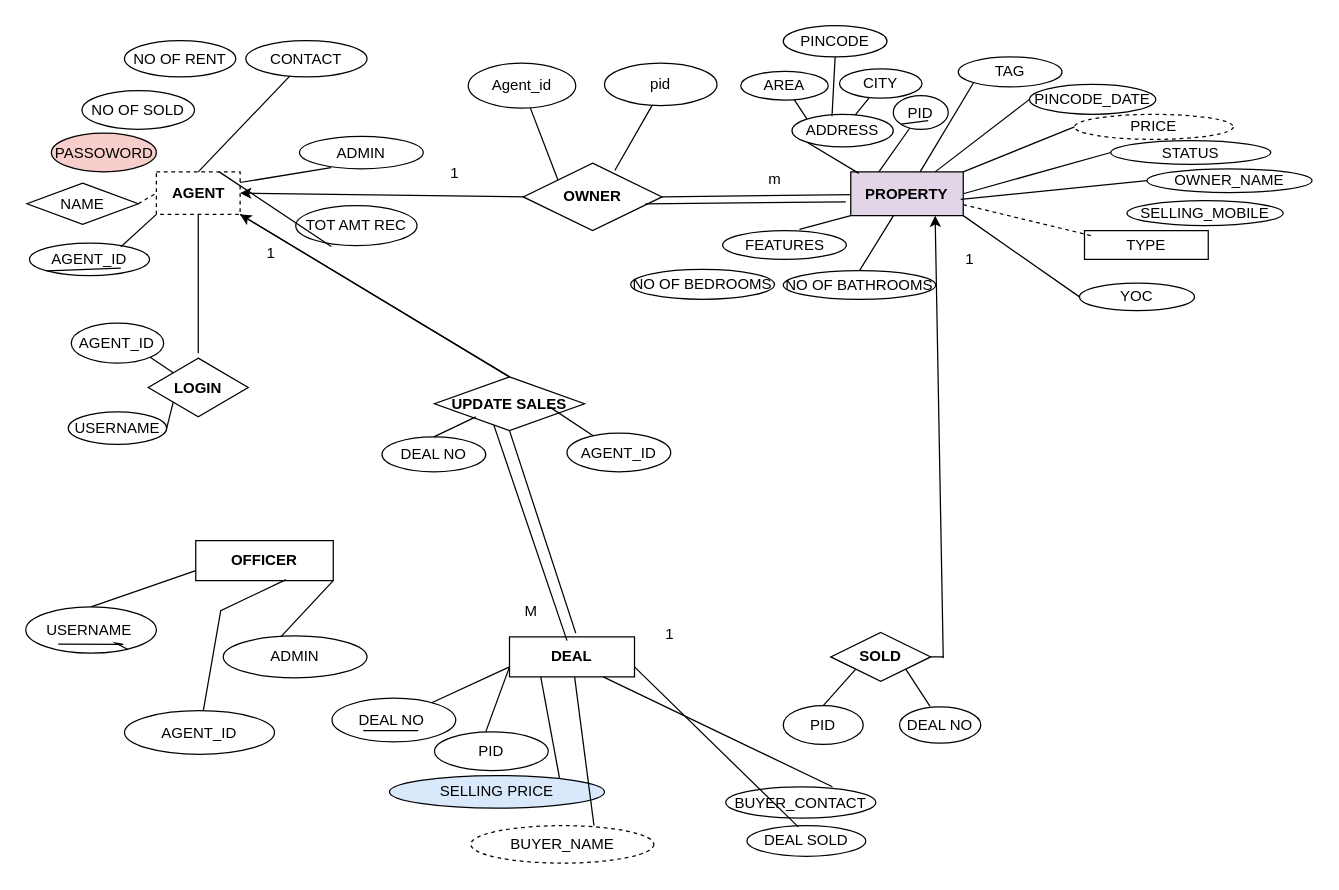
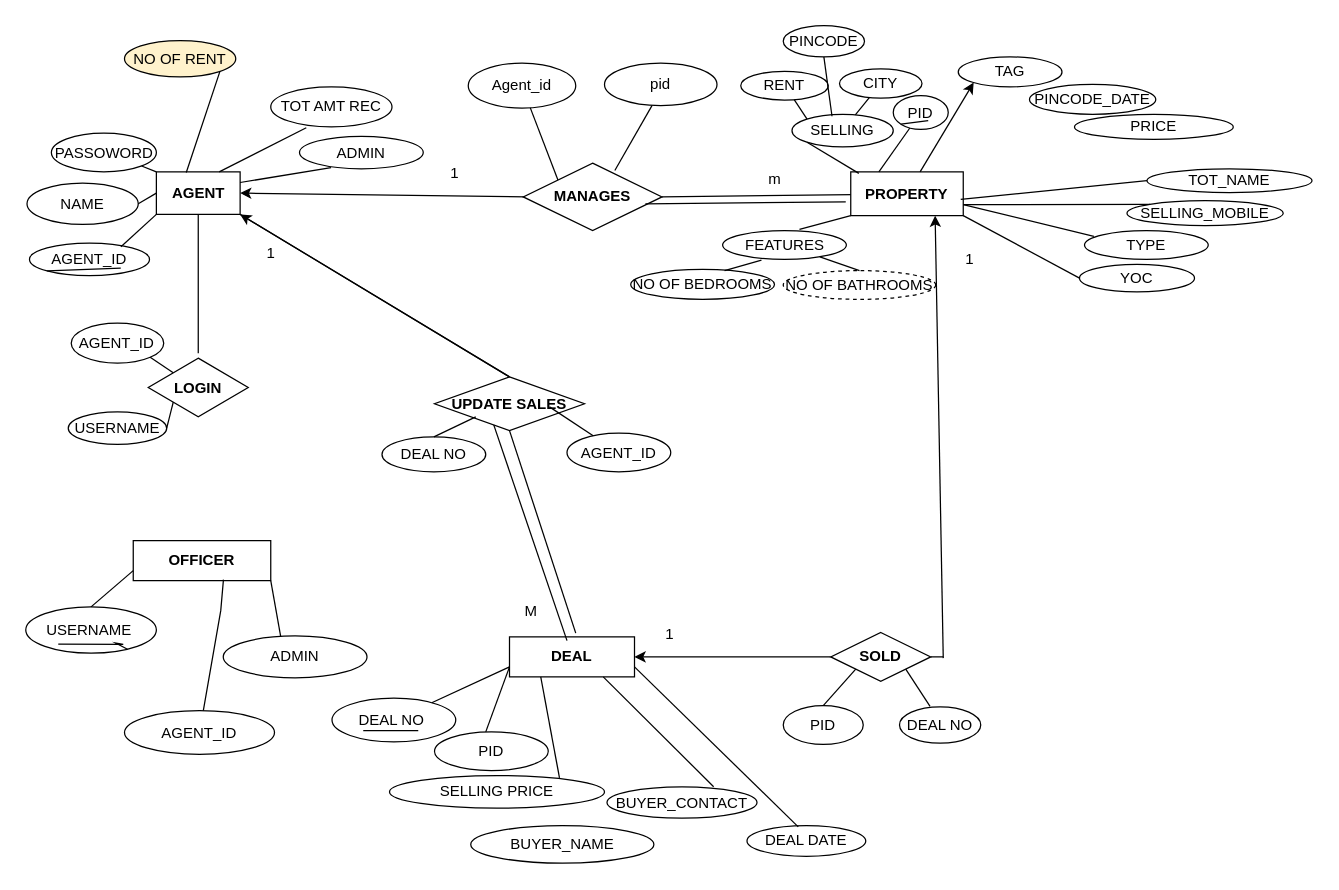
- <mxCell id="34" value="PINCODE" style="ellipse;whiteSpace=wrap;html=1;" vertex="1" parent="1"><mxGeometry x="626" y="20" width="83" height="25" as="geometry" /></mxCell>
+ <mxCell id="34" value="PINCODE" style="ellipse;whiteSpace=wrap;html=1;" vertex="1" parent="1"><mxGeometry x="626" y="20" width="65" height="25" as="geometry" /></mxCell>
- <mxCell id="5" value="NO OF RENT" style="ellipse;whiteSpace=wrap;html=1;" vertex="1" parent="1"><mxGeometry x="99" y="32" width="89" height="29" as="geometry" /></mxCell>
+ <mxCell id="5" value="NO OF RENT" style="ellipse;whiteSpace=wrap;html=1;fillColor=#fff2cc;" vertex="1" parent="1"><mxGeometry x="99" y="32" width="89" height="29" as="geometry" /></mxCell>
- <mxCell id="10" value="CONTACT" style="ellipse;whiteSpace=wrap;html=1;" vertex="1" parent="1"><mxGeometry x="196" y="32" width="97" height="29" as="geometry" /></mxCell>
- <mxCell id="29" value="AREA" style="ellipse;whiteSpace=wrap;html=1;" vertex="1" parent="1"><mxGeometry x="592" y="56.5" width="70" height="23" as="geometry" /></mxCell>
+ <mxCell id="29" value="RENT" style="ellipse;whiteSpace=wrap;html=1;" vertex="1" parent="1"><mxGeometry x="592" y="56.5" width="70" height="23" as="geometry" /></mxCell>
- <mxCell id="52" value="" style="endArrow=none;html=1;rounded=0;entryX=0;entryY=1;entryDx=0;entryDy=0;" edge="1" parent="1" source="14" target="37"><mxGeometry width="50" height="50" relative="1" as="geometry"><mxPoint x="478" y="260" as="sourcePoint" /><mxPoint x="528" y="210" as="targetPoint" /></mxGeometry></mxCell>
+ <mxCell id="52" value="" style="endArrow=classic;html=1;rounded=0;entryX=0;entryY=1;entryDx=0;entryDy=0;" edge="1" parent="1" source="14" target="37"><mxGeometry width="50" height="50" relative="1" as="geometry"><mxPoint x="478" y="260" as="sourcePoint" /><mxPoint x="528" y="210" as="targetPoint" /></mxGeometry></mxCell>
- <mxCell id="4" value="NO OF SOLD" style="ellipse;whiteSpace=wrap;html=1;" vertex="1" parent="1"><mxGeometry x="65" y="72" width="90" height="31" as="geometry" /></mxCell>
+ <mxCell id="18" value="" style="endArrow=none;html=1;rounded=0;exitX=0.357;exitY=0.014;exitDx=0;exitDy=0;exitPerimeter=0;entryX=1;entryY=1;entryDx=0;entryDy=0;" edge="1" parent="1" source="2" target="5"><mxGeometry width="50" height="50" relative="1" as="geometry"><mxPoint x="478" y="260" as="sourcePoint" /><mxPoint x="528" y="210" as="targetPoint" /></mxGeometry></mxCell>
- <mxCell id="17" value="" style="endArrow=none;html=1;rounded=0;exitX=0.5;exitY=0;exitDx=0;exitDy=0;" edge="1" parent="1" source="2" target="10"><mxGeometry width="50" height="50" relative="1" as="geometry"><mxPoint x="478" y="260" as="sourcePoint" /><mxPoint x="528" y="210" as="targetPoint" /></mxGeometry></mxCell>
- <mxCell id="39" value="PRICE" style="ellipse;whiteSpace=wrap;html=1;dashed=1;" vertex="1" parent="1"><mxGeometry x="859" y="91" width="127" height="20" as="geometry" /></mxCell>
+ <mxCell id="39" value="PRICE" style="ellipse;whiteSpace=wrap;html=1;" vertex="1" parent="1"><mxGeometry x="859" y="91" width="127" height="20" as="geometry" /></mxCell>
- <mxCell id="28" value="ADDRESS" style="ellipse;whiteSpace=wrap;html=1;" vertex="1" parent="1"><mxGeometry x="633" y="91" width="81" height="26" as="geometry" /></mxCell>
+ <mxCell id="28" value="SELLING" style="ellipse;whiteSpace=wrap;html=1;" vertex="1" parent="1"><mxGeometry x="633" y="91" width="81" height="26" as="geometry" /></mxCell>
- <mxCell id="53" value="" style="endArrow=none;html=1;rounded=0;entryX=0;entryY=0.5;entryDx=0;entryDy=0;exitX=0.75;exitY=0;exitDx=0;exitDy=0;" edge="1" parent="1" source="14" target="38"><mxGeometry width="50" height="50" relative="1" as="geometry"><mxPoint x="478" y="260" as="sourcePoint" /><mxPoint x="528" y="210" as="targetPoint" /></mxGeometry></mxCell>
- <mxCell id="54" value="" style="endArrow=none;html=1;rounded=0;entryX=0;entryY=0.5;entryDx=0;entryDy=0;exitX=1;exitY=0;exitDx=0;exitDy=0;" edge="1" parent="1" source="14" target="39"><mxGeometry width="50" height="50" relative="1" as="geometry"><mxPoint x="478" y="260" as="sourcePoint" /><mxPoint x="528" y="210" as="targetPoint" /></mxGeometry></mxCell>
- <mxCell id="3" value="PASSOWORD" style="ellipse;whiteSpace=wrap;html=1;fillColor=#f8cecc;" vertex="1" parent="1"><mxGeometry x="40.5" y="106" width="84" height="31" as="geometry" /></mxCell>
+ <mxCell id="3" value="PASSOWORD" style="ellipse;whiteSpace=wrap;html=1;" vertex="1" parent="1"><mxGeometry x="40.5" y="106" width="84" height="31" as="geometry" /></mxCell>
- <mxCell id="40" value="STATUS" style="ellipse;whiteSpace=wrap;html=1;" vertex="1" parent="1"><mxGeometry x="888" y="112" width="128" height="19" as="geometry" /></mxCell>
+ <mxCell id="19" value="" style="endArrow=none;html=1;rounded=0;exitX=0;exitY=0;exitDx=0;exitDy=0;entryX=1;entryY=1;entryDx=0;entryDy=0;" edge="1" parent="1" source="2" target="3"><mxGeometry width="50" height="50" relative="1" as="geometry"><mxPoint x="478" y="260" as="sourcePoint" /><mxPoint x="528" y="210" as="targetPoint" /></mxGeometry></mxCell>
- <mxCell id="55" value="" style="endArrow=none;html=1;rounded=0;entryX=0;entryY=0.5;entryDx=0;entryDy=0;exitX=1;exitY=0.5;exitDx=0;exitDy=0;" edge="1" parent="1" source="14" target="40"><mxGeometry width="50" height="50" relative="1" as="geometry"><mxPoint x="478" y="260" as="sourcePoint" /><mxPoint x="528" y="210" as="targetPoint" /></mxGeometry></mxCell>
- <mxCell id="41" value="OWNER_NAME" style="ellipse;whiteSpace=wrap;html=1;" vertex="1" parent="1"><mxGeometry x="917" y="134.5" width="132" height="19" as="geometry" /></mxCell>
+ <mxCell id="41" value="TOT_NAME" style="ellipse;whiteSpace=wrap;html=1;" vertex="1" parent="1"><mxGeometry x="917" y="134.5" width="132" height="19" as="geometry" /></mxCell>
- <mxCell id="2" value="&lt;b&gt;AGENT&lt;/b&gt;" style="rounded=0;whiteSpace=wrap;html=1;dashed=1;" vertex="1" parent="1"><mxGeometry x="124.5" y="137" width="67" height="34" as="geometry" /></mxCell>
+ <mxCell id="2" value="&lt;b&gt;AGENT&lt;/b&gt;" style="rounded=0;whiteSpace=wrap;html=1;" vertex="1" parent="1"><mxGeometry x="124.5" y="137" width="67" height="34" as="geometry" /></mxCell>
- <mxCell id="14" value="&lt;b&gt;PROPERTY&lt;/b&gt;" style="rounded=0;whiteSpace=wrap;html=1;fillColor=#e1d5e7;" vertex="1" parent="1"><mxGeometry x="680" y="137" width="90" height="35" as="geometry" /></mxCell>
+ <mxCell id="14" value="&lt;b&gt;PROPERTY&lt;/b&gt;" style="rounded=0;whiteSpace=wrap;html=1;" vertex="1" parent="1"><mxGeometry x="680" y="137" width="90" height="35" as="geometry" /></mxCell>
- <mxCell id="12" value="&lt;b&gt;OWNER&lt;/b&gt;" style="rhombus;whiteSpace=wrap;html=1;" vertex="1" parent="1"><mxGeometry x="418" y="130" width="111" height="54" as="geometry" /></mxCell>
+ <mxCell id="12" value="&lt;b&gt;MANAGES&lt;/b&gt;" style="rhombus;whiteSpace=wrap;html=1;" vertex="1" parent="1"><mxGeometry x="418" y="130" width="111" height="54" as="geometry" /></mxCell>
- <mxCell id="20" value="" style="endArrow=none;html=1;rounded=0;exitX=1;exitY=0.5;exitDx=0;exitDy=0;entryX=0;entryY=0.5;entryDx=0;entryDy=0;dashed=1;" edge="1" parent="1" source="9" target="2"><mxGeometry width="50" height="50" relative="1" as="geometry"><mxPoint x="478" y="260" as="sourcePoint" /><mxPoint x="525" y="207" as="targetPoint" /></mxGeometry></mxCell>
+ <mxCell id="20" value="" style="endArrow=none;html=1;rounded=0;exitX=1;exitY=0.5;exitDx=0;exitDy=0;entryX=0;entryY=0.5;entryDx=0;entryDy=0;" edge="1" parent="1" source="9" target="2"><mxGeometry width="50" height="50" relative="1" as="geometry"><mxPoint x="478" y="260" as="sourcePoint" /><mxPoint x="525" y="207" as="targetPoint" /></mxGeometry></mxCell>
- <mxCell id="9" value="NAME" style="rhombus;whiteSpace=wrap;html=1;" vertex="1" parent="1"><mxGeometry x="21" y="146" width="89" height="33" as="geometry" /></mxCell>
+ <mxCell id="9" value="NAME" style="ellipse;whiteSpace=wrap;html=1;" vertex="1" parent="1"><mxGeometry x="21" y="146" width="89" height="33" as="geometry" /></mxCell>
+ <mxCell id="57" value="" style="endArrow=none;html=1;rounded=0;entryX=0;entryY=0;entryDx=0;entryDy=0;exitX=1;exitY=0.75;exitDx=0;exitDy=0;" edge="1" parent="1" source="14" target="42"><mxGeometry width="50" height="50" relative="1" as="geometry"><mxPoint x="480" y="260" as="sourcePoint" /><mxPoint x="530" y="210" as="targetPoint" /></mxGeometry></mxCell>
- <mxCell id="58" value="" style="endArrow=none;html=1;rounded=0;entryX=0.076;entryY=0.197;entryDx=0;entryDy=0;entryPerimeter=0;exitX=1;exitY=0.75;exitDx=0;exitDy=0;dashed=1;" edge="1" parent="1" source="14" target="43"><mxGeometry width="50" height="50" relative="1" as="geometry"><mxPoint x="480" y="260" as="sourcePoint" /><mxPoint x="530" y="210" as="targetPoint" /></mxGeometry></mxCell>
+ <mxCell id="58" value="" style="endArrow=none;html=1;rounded=0;entryX=0.076;entryY=0.197;entryDx=0;entryDy=0;entryPerimeter=0;exitX=1;exitY=0.75;exitDx=0;exitDy=0;" edge="1" parent="1" source="14" target="43"><mxGeometry width="50" height="50" relative="1" as="geometry"><mxPoint x="480" y="260" as="sourcePoint" /><mxPoint x="530" y="210" as="targetPoint" /></mxGeometry></mxCell>
- <mxCell id="6" value="TOT AMT REC" style="ellipse;whiteSpace=wrap;html=1;" vertex="1" parent="1"><mxGeometry x="236" y="164" width="97" height="32" as="geometry" /></mxCell>
+ <mxCell id="6" value="TOT AMT REC" style="ellipse;whiteSpace=wrap;html=1;" vertex="1" parent="1"><mxGeometry x="216" y="69" width="97" height="32" as="geometry" /></mxCell>
- <mxCell id="49" value="" style="endArrow=none;html=1;rounded=0;exitX=0.5;exitY=0;exitDx=0;exitDy=0;" edge="1" parent="1" source="47" target="14"><mxGeometry width="50" height="50" relative="1" as="geometry"><mxPoint x="666" y="211" as="sourcePoint" /><mxPoint x="528" y="210" as="targetPoint" /></mxGeometry></mxCell>
+ <mxCell id="49" value="" style="endArrow=none;html=1;rounded=0;exitX=0.5;exitY=0;exitDx=0;exitDy=0;" edge="1" parent="1" source="47" target="45"><mxGeometry width="50" height="50" relative="1" as="geometry"><mxPoint x="666" y="211" as="sourcePoint" /><mxPoint x="528" y="210" as="targetPoint" /></mxGeometry></mxCell>
- <mxCell id="43" value="TYPE" style="whiteSpace=wrap;html=1;rounded=0;" vertex="1" parent="1"><mxGeometry x="867" y="184" width="99" height="23" as="geometry" /></mxCell>
+ <mxCell id="43" value="TYPE" style="ellipse;whiteSpace=wrap;html=1;" vertex="1" parent="1"><mxGeometry x="867" y="184" width="99" height="23" as="geometry" /></mxCell>
+ <mxCell id="48" value="" style="endArrow=none;html=1;rounded=0;entryX=0.314;entryY=1.025;entryDx=0;entryDy=0;entryPerimeter=0;exitX=0.653;exitY=0.04;exitDx=0;exitDy=0;exitPerimeter=0;" edge="1" parent="1" source="46" target="45"><mxGeometry width="50" height="50" relative="1" as="geometry"><mxPoint x="478" y="260" as="sourcePoint" /><mxPoint x="528" y="210" as="targetPoint" /></mxGeometry></mxCell>
- <mxCell id="47" value="NO OF BATHROOMS" style="ellipse;whiteSpace=wrap;html=1;" vertex="1" parent="1"><mxGeometry x="626" y="216" width="122" height="23" as="geometry" /></mxCell>
+ <mxCell id="47" value="NO OF BATHROOMS" style="ellipse;whiteSpace=wrap;html=1;dashed=1;" vertex="1" parent="1"><mxGeometry x="626" y="216" width="122" height="23" as="geometry" /></mxCell>
- <mxCell id="44" value="YOC" style="ellipse;whiteSpace=wrap;html=1;" vertex="1" parent="1"><mxGeometry x="863" y="226" width="92" height="22" as="geometry" /></mxCell>
+ <mxCell id="44" value="YOC" style="ellipse;whiteSpace=wrap;html=1;" vertex="1" parent="1"><mxGeometry x="863" y="211" width="92" height="22" as="geometry" /></mxCell>
- <mxCell id="62" value="&lt;b&gt;OFFICER&lt;/b&gt;" style="rounded=0;whiteSpace=wrap;html=1;" vertex="1" parent="1"><mxGeometry x="156" y="432" width="110" height="32" as="geometry" /></mxCell>
+ <mxCell id="62" value="&lt;b&gt;OFFICER&lt;/b&gt;" style="rounded=0;whiteSpace=wrap;html=1;" vertex="1" parent="1"><mxGeometry x="106" y="432" width="110" height="32" as="geometry" /></mxCell>
+ <mxCell id="70" value="" style="endArrow=classic;html=1;rounded=0;exitX=0;exitY=0.5;exitDx=0;exitDy=0;entryX=1;entryY=0.5;entryDx=0;entryDy=0;" edge="1" parent="1" source="60" target="61"><mxGeometry width="50" height="50" relative="1" as="geometry"><mxPoint x="397" y="341" as="sourcePoint" /><mxPoint x="447" y="291" as="targetPoint" /></mxGeometry></mxCell>
- <mxCell id="83" value="" style="endArrow=none;html=1;rounded=0;entryX=0.673;entryY=0;entryDx=0;entryDy=0;entryPerimeter=0;" edge="1" parent="1" source="61" target="78"><mxGeometry width="50" height="50" relative="1" as="geometry"><mxPoint x="397" y="546" as="sourcePoint" /><mxPoint x="447" y="496" as="targetPoint" /></mxGeometry></mxCell>
- <mxCell id="79" value="SELLING PRICE" style="ellipse;whiteSpace=wrap;html=1;fillColor=#dae8fc;" vertex="1" parent="1"><mxGeometry x="311" y="620" width="172" height="26" as="geometry" /></mxCell>
+ <mxCell id="79" value="SELLING PRICE" style="ellipse;whiteSpace=wrap;html=1;" vertex="1" parent="1"><mxGeometry x="311" y="620" width="172" height="26" as="geometry" /></mxCell>
- <mxCell id="77" value="BUYER_CONTACT" style="ellipse;whiteSpace=wrap;html=1;" vertex="1" parent="1"><mxGeometry x="580" y="629" width="120" height="25" as="geometry" /></mxCell>
+ <mxCell id="77" value="BUYER_CONTACT" style="ellipse;whiteSpace=wrap;html=1;" vertex="1" parent="1"><mxGeometry x="485" y="629" width="120" height="25" as="geometry" /></mxCell>
- <mxCell id="76" value="DEAL SOLD" style="ellipse;whiteSpace=wrap;html=1;" vertex="1" parent="1"><mxGeometry x="597" y="660" width="95" height="24.5" as="geometry" /></mxCell>
+ <mxCell id="76" value="DEAL DATE" style="ellipse;whiteSpace=wrap;html=1;" vertex="1" parent="1"><mxGeometry x="597" y="660" width="95" height="24.5" as="geometry" /></mxCell>
- <mxCell id="78" value="BUYER_NAME" style="ellipse;whiteSpace=wrap;html=1;dashed=1;" vertex="1" parent="1"><mxGeometry x="376" y="660" width="146.5" height="30" as="geometry" /></mxCell>
+ <mxCell id="78" value="BUYER_NAME" style="ellipse;whiteSpace=wrap;html=1;" vertex="1" parent="1"><mxGeometry x="376" y="660" width="146.5" height="30" as="geometry" /></mxCell>
